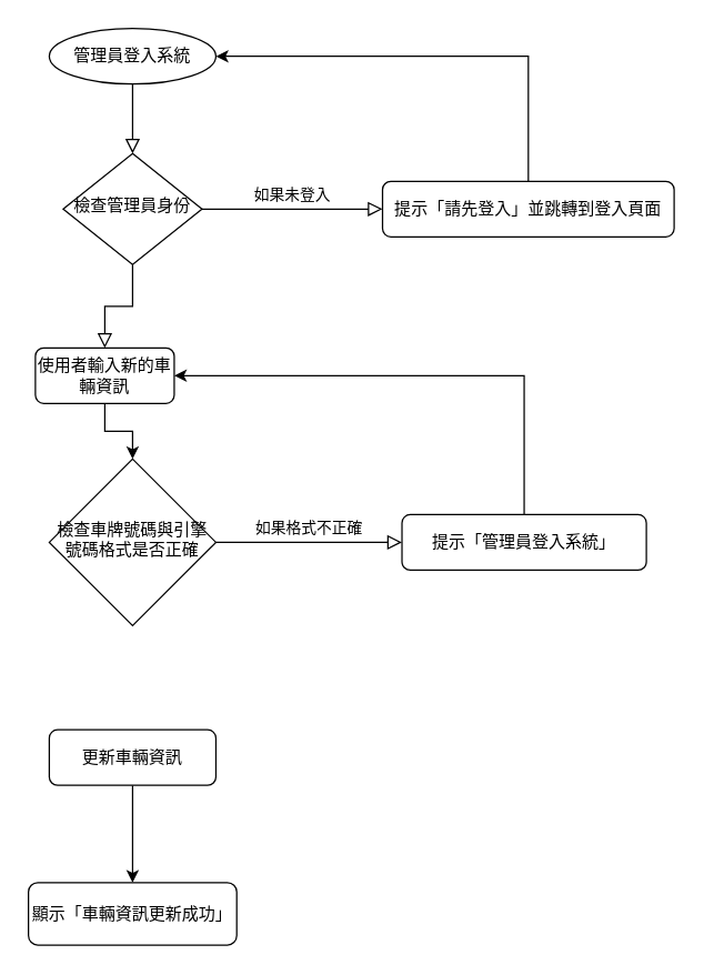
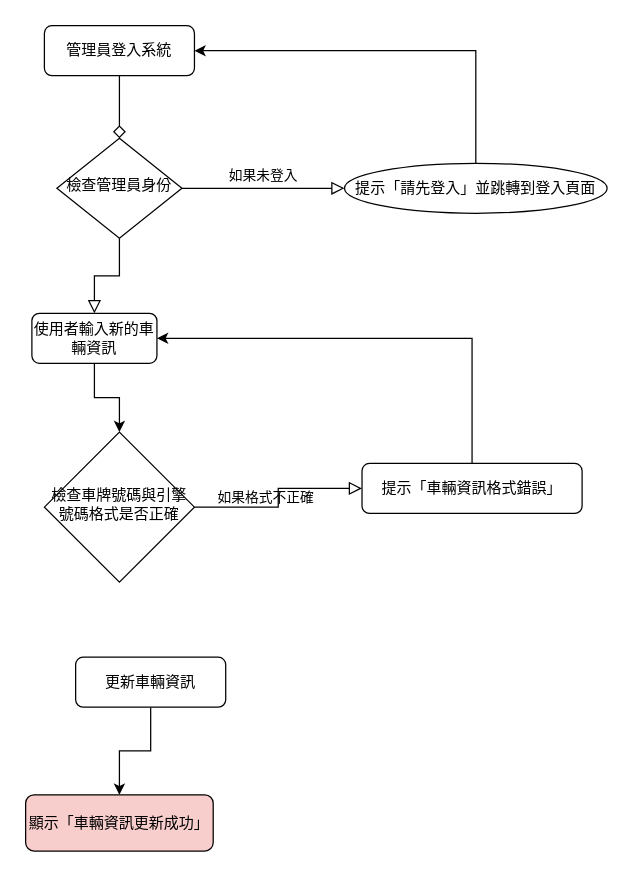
- <mxCell id="9" value="&lt;div&gt;管理員登入系統&lt;/div&gt;" style="ellipse;whiteSpace=wrap;html=1;fontSize=12;glass=0;strokeWidth=1;shadow=0;" vertex="1" parent="1"><mxGeometry x="35" y="20" width="120" height="40" as="geometry" /></mxCell>
+ <mxCell id="9" value="&lt;div&gt;管理員登入系統&lt;/div&gt;" style="rounded=1;whiteSpace=wrap;html=1;fontSize=12;glass=0;strokeWidth=1;shadow=0;" vertex="1" parent="1"><mxGeometry x="35" y="20" width="120" height="40" as="geometry" /></mxCell>
- <mxCell id="8" value="" style="rounded=0;html=1;jettySize=auto;orthogonalLoop=1;fontSize=11;endArrow=block;endFill=0;endSize=8;strokeWidth=1;shadow=0;labelBackgroundColor=none;edgeStyle=orthogonalEdgeStyle;" edge="1" parent="1" source="9" target="12"><mxGeometry relative="1" as="geometry" /></mxCell>
+ <mxCell id="8" value="" style="rounded=0;html=1;jettySize=auto;orthogonalLoop=1;fontSize=11;endArrow=diamond;endFill=0;endSize=8;strokeWidth=1;shadow=0;labelBackgroundColor=none;edgeStyle=orthogonalEdgeStyle;" edge="1" parent="1" source="9" target="12"><mxGeometry relative="1" as="geometry" /></mxCell>
- <mxCell id="14" value="&lt;div&gt;提示「請先登入」並跳轉到登入頁面&lt;/div&gt;" style="rounded=1;whiteSpace=wrap;html=1;fontSize=12;glass=0;strokeWidth=1;shadow=0;" vertex="1" parent="1"><mxGeometry x="275" y="130" width="210" height="40" as="geometry" /></mxCell>
+ <mxCell id="14" value="&lt;div&gt;提示「請先登入」並跳轉到登入頁面&lt;/div&gt;" style="ellipse;whiteSpace=wrap;html=1;fontSize=12;glass=0;strokeWidth=1;shadow=0;" vertex="1" parent="1"><mxGeometry x="275" y="130" width="210" height="40" as="geometry" /></mxCell>
- <mxCell id="3" value="&lt;div&gt;檢查車牌號碼與引擎號碼格式是否正確&lt;/div&gt;" style="rhombus;whiteSpace=wrap;html=1;shadow=0;fontFamily=Helvetica;fontSize=12;align=center;strokeWidth=1;spacing=6;spacingTop=-4;" vertex="1" parent="1"><mxGeometry x="35" y="330" width="120" height="120" as="geometry" /></mxCell>
+ <mxCell id="3" value="&lt;div&gt;檢查車牌號碼與引擎號碼格式是否正確&lt;/div&gt;" style="rhombus;whiteSpace=wrap;html=1;shadow=0;fontFamily=Helvetica;fontSize=12;align=center;strokeWidth=1;spacing=6;spacingTop=-4;" vertex="1" parent="1"><mxGeometry x="35" y="345" width="120" height="120" as="geometry" /></mxCell>
- <mxCell id="7" value="&lt;div&gt;提示「管理員登入系統」&lt;/div&gt;" style="rounded=1;whiteSpace=wrap;html=1;fontSize=12;glass=0;strokeWidth=1;shadow=0;" vertex="1" parent="1"><mxGeometry x="289" y="370" width="176" height="40" as="geometry" /></mxCell>
+ <mxCell id="7" value="&lt;div&gt;提示「車輛資訊格式錯誤」&lt;/div&gt;" style="rounded=1;whiteSpace=wrap;html=1;fontSize=12;glass=0;strokeWidth=1;shadow=0;" vertex="1" parent="1"><mxGeometry x="289" y="370" width="176" height="40" as="geometry" /></mxCell>
- <mxCell id="5" value="&lt;div&gt;更新車輛資訊&lt;/div&gt;" style="rounded=1;whiteSpace=wrap;html=1;fontSize=12;glass=0;strokeWidth=1;shadow=0;" vertex="1" parent="1"><mxGeometry x="35" y="525" width="120" height="40" as="geometry" /></mxCell>
+ <mxCell id="5" value="&lt;div&gt;更新車輛資訊&lt;/div&gt;" style="rounded=1;whiteSpace=wrap;html=1;fontSize=12;glass=0;strokeWidth=1;shadow=0;" vertex="1" parent="1"><mxGeometry x="60" y="525" width="120" height="40" as="geometry" /></mxCell>
- <mxCell id="17" value="&lt;div&gt;顯示「車輛資訊更新成功」&lt;/div&gt;" style="rounded=1;whiteSpace=wrap;html=1;glass=0;strokeWidth=1;shadow=0;" vertex="1" parent="1"><mxGeometry x="20" y="635" width="150" height="45" as="geometry" /></mxCell>
+ <mxCell id="17" value="&lt;div&gt;顯示「車輛資訊更新成功」&lt;/div&gt;" style="rounded=1;whiteSpace=wrap;html=1;glass=0;strokeWidth=1;shadow=0;fillColor=#f8cecc;" vertex="1" parent="1"><mxGeometry x="20" y="635" width="150" height="45" as="geometry" /></mxCell>
